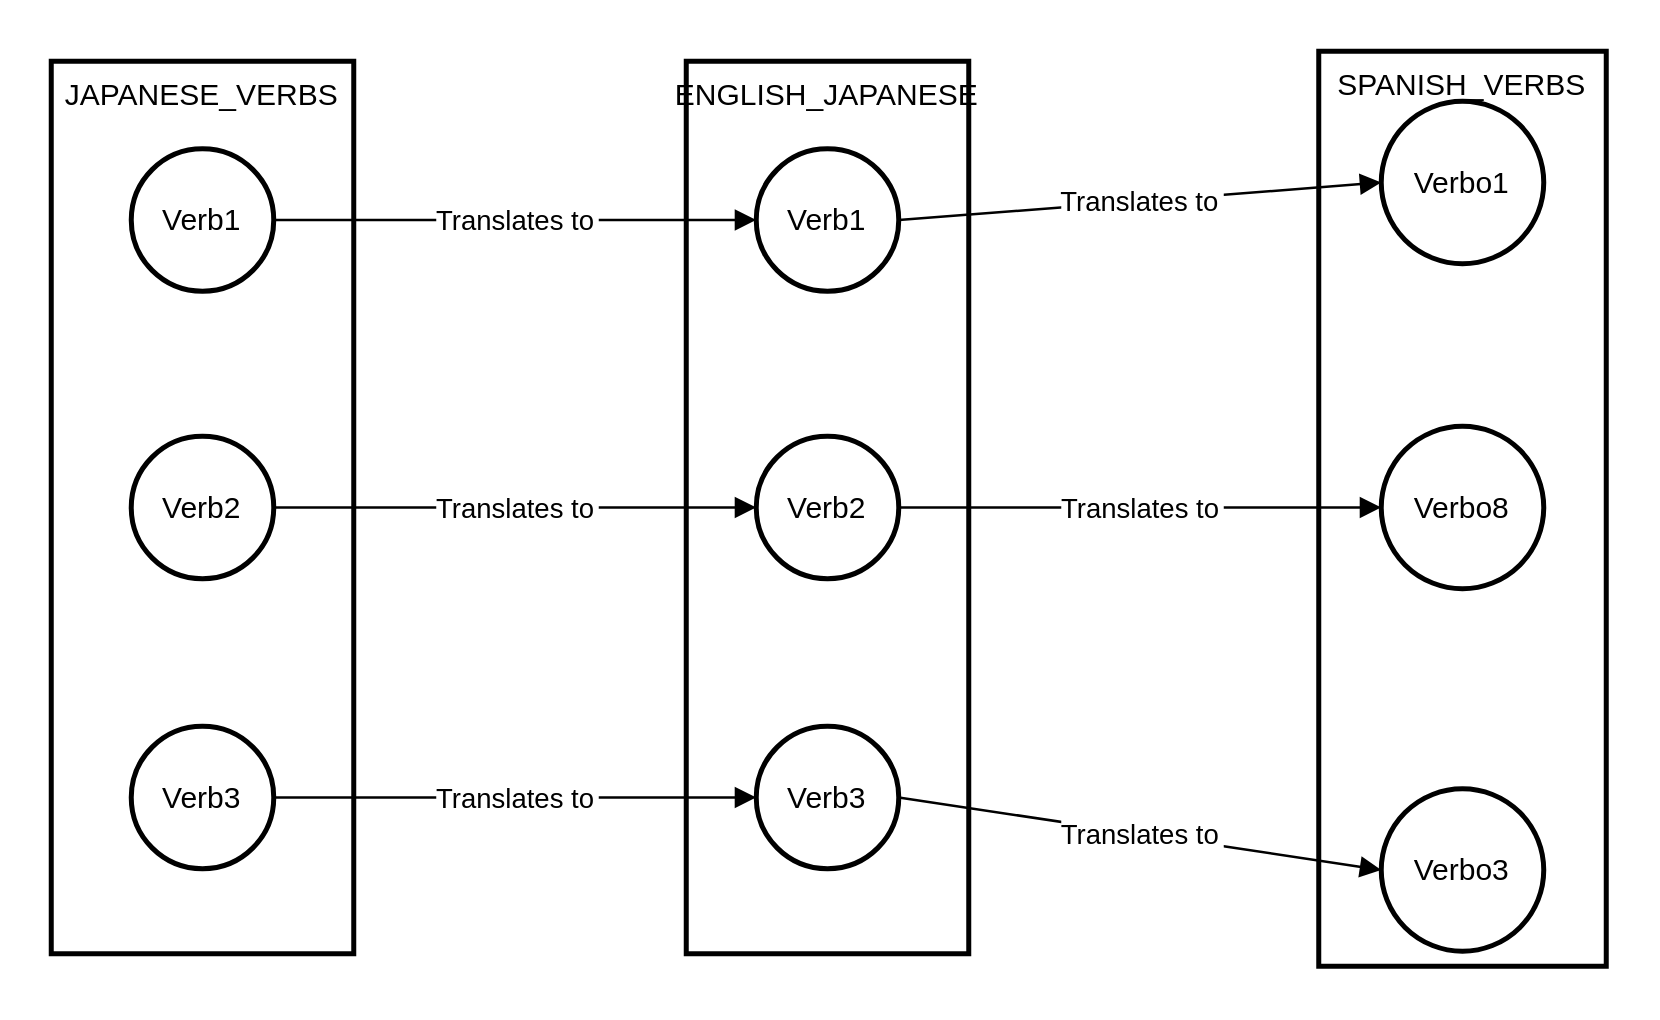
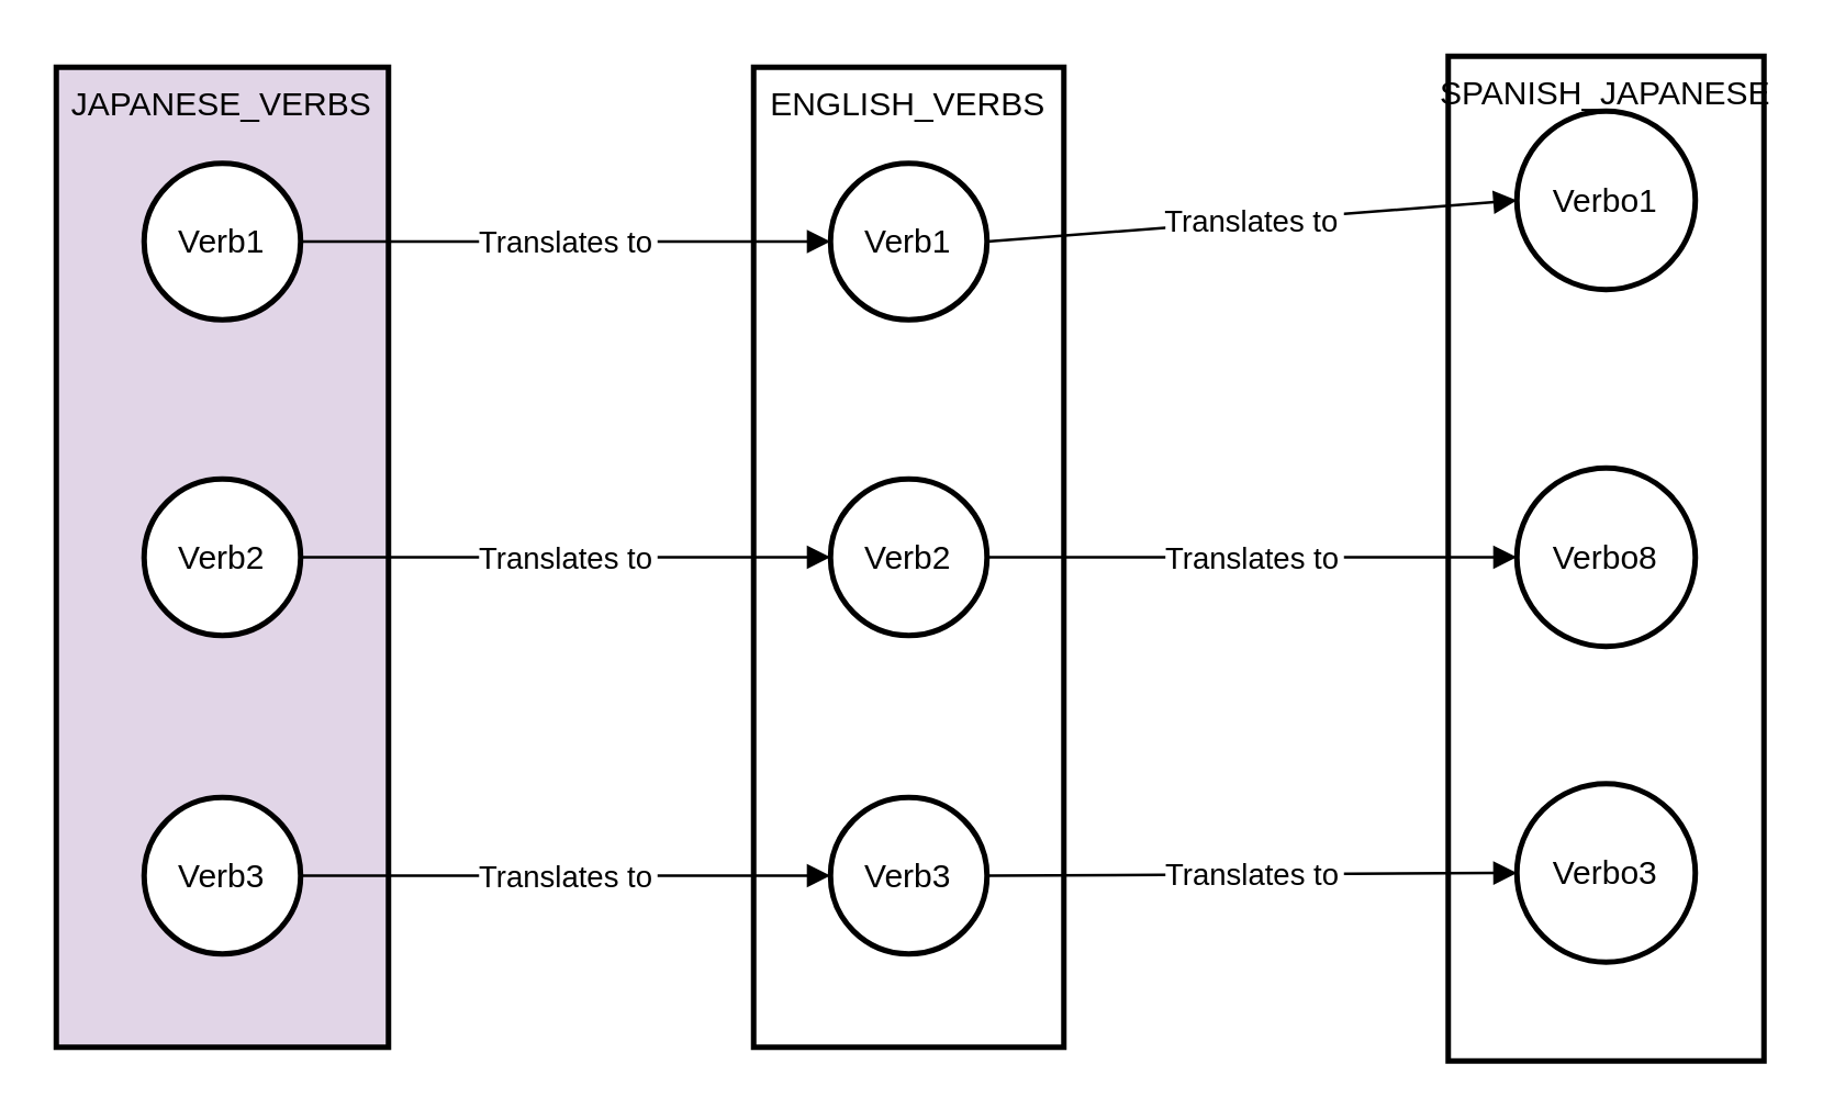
- <mxCell id="2" value="SPANISH_VERBS" style="whiteSpace=wrap;strokeWidth=2;verticalAlign=top;" parent="1" vertex="1"><mxGeometry x="527" width="115" height="366" as="geometry" y="20" /></mxCell>
+ <mxCell id="2" value="SPANISH_JAPANESE" style="whiteSpace=wrap;strokeWidth=2;verticalAlign=top;" parent="1" vertex="1"><mxGeometry x="527" width="115" height="366" as="geometry" y="20" /></mxCell>
- <mxCell id="10" value="JAPANESE_VERBS" style="whiteSpace=wrap;strokeWidth=2;verticalAlign=top;" parent="1" vertex="1"><mxGeometry x="20" y="24" width="121" height="357" as="geometry" /></mxCell>
+ <mxCell id="10" value="JAPANESE_VERBS" style="whiteSpace=wrap;strokeWidth=2;verticalAlign=top;fillColor=#e1d5e7;" parent="1" vertex="1"><mxGeometry x="20" y="24" width="121" height="357" as="geometry" /></mxCell>
- <mxCell id="6" value="ENGLISH_JAPANESE" style="whiteSpace=wrap;strokeWidth=2;verticalAlign=top;" parent="1" vertex="1"><mxGeometry x="274" y="24" width="113" height="357" as="geometry" /></mxCell>
+ <mxCell id="6" value="ENGLISH_VERBS" style="whiteSpace=wrap;strokeWidth=2;verticalAlign=top;" parent="1" vertex="1"><mxGeometry x="274" y="24" width="113" height="357" as="geometry" /></mxCell>
- <mxCell id="5" value="Verbo3" style="ellipse;aspect=fixed;strokeWidth=2;whiteSpace=wrap;" parent="1" vertex="1"><mxGeometry x="552" y="315" width="65" height="65" as="geometry" /></mxCell>
+ <mxCell id="5" value="Verbo3" style="ellipse;aspect=fixed;strokeWidth=2;whiteSpace=wrap;" parent="1" vertex="1"><mxGeometry x="552" y="285" width="65" height="65" as="geometry" /></mxCell>
